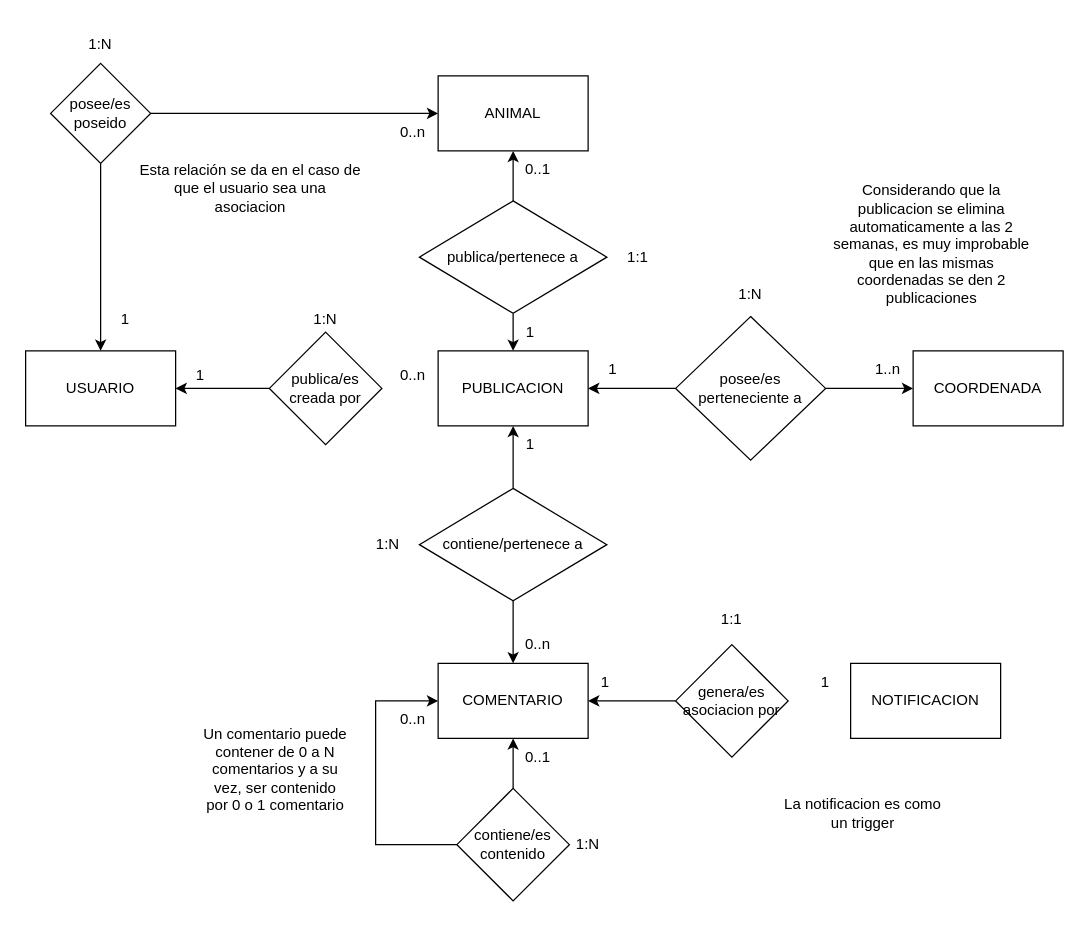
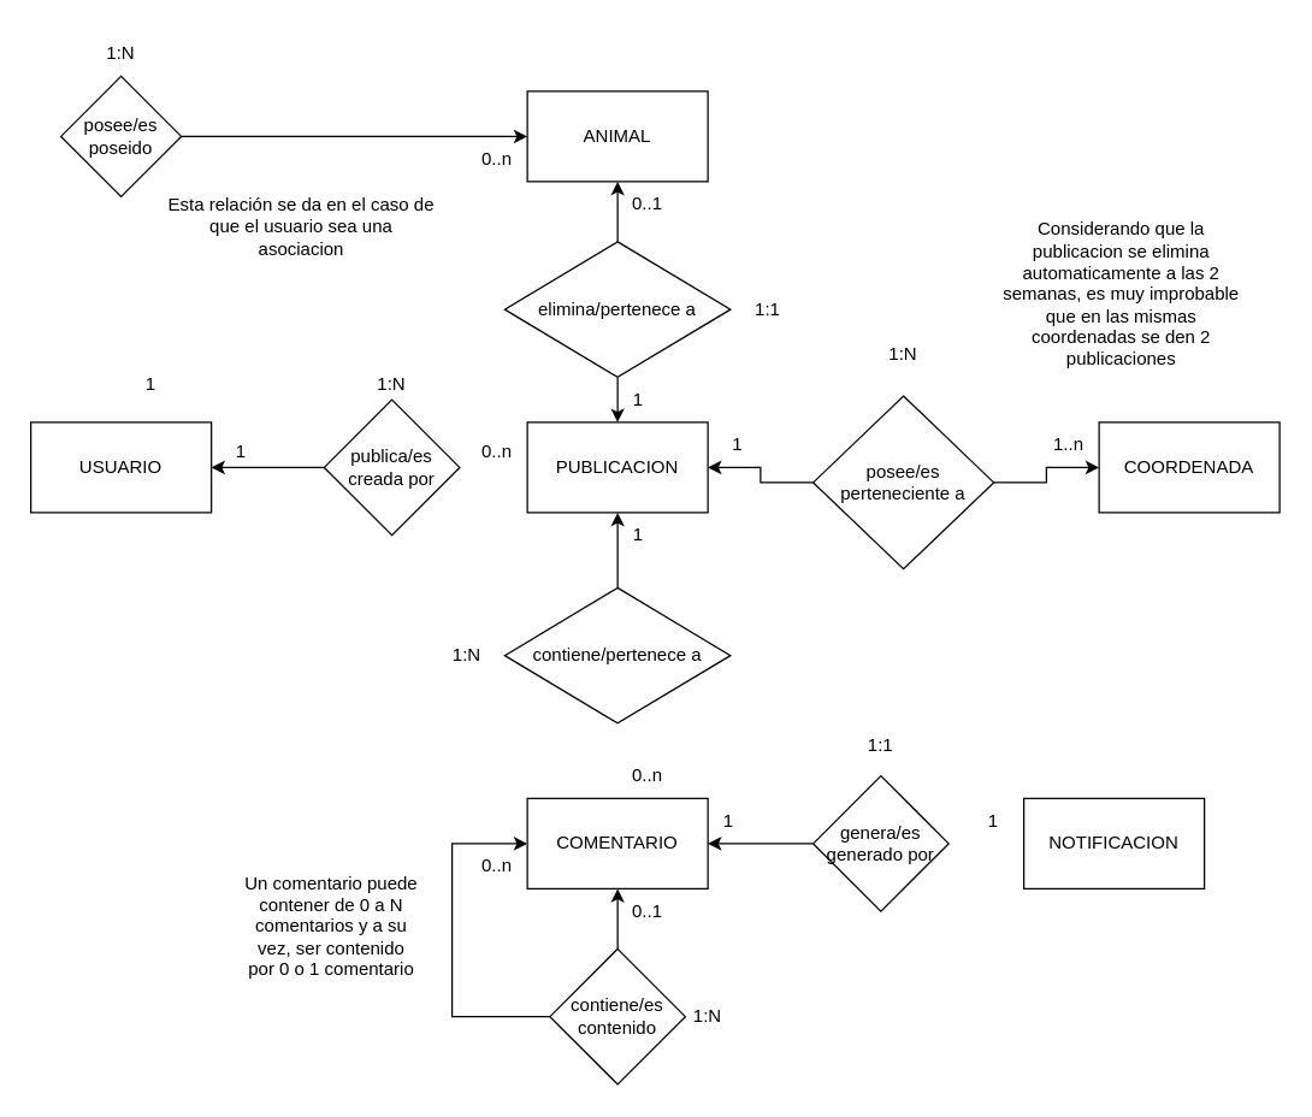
- <mxCell id="42" style="edgeStyle=orthogonalEdgeStyle;rounded=0;orthogonalLoop=1;jettySize=auto;html=1;" edge="1" parent="1" source="43" target="2"><mxGeometry relative="1" as="geometry" /></mxCell>
- <mxCell id="15" value="publica/pertenece a" style="rhombus;whiteSpace=wrap;html=1;" vertex="1" parent="1"><mxGeometry x="335" y="160" width="150" height="90" as="geometry" /></mxCell>
+ <mxCell id="15" value="elimina/pertenece a" style="rhombus;whiteSpace=wrap;html=1;" vertex="1" parent="1"><mxGeometry x="335" y="160" width="150" height="90" as="geometry" /></mxCell>
- <mxCell id="40" value="posee/es perteneciente a" style="rhombus;whiteSpace=wrap;html=1;" vertex="1" parent="1"><mxGeometry x="540" y="252.5" width="120" height="115" as="geometry" /></mxCell>
+ <mxCell id="40" value="posee/es perteneciente a" style="rhombus;whiteSpace=wrap;html=1;" vertex="1" parent="1"><mxGeometry x="540" y="262.5" width="120" height="115" as="geometry" /></mxCell>
- <mxCell id="20" style="edgeStyle=orthogonalEdgeStyle;rounded=0;orthogonalLoop=1;jettySize=auto;html=1;entryX=0.5;entryY=0;entryDx=0;entryDy=0;" edge="1" parent="1" source="21" target="5"><mxGeometry relative="1" as="geometry" /></mxCell>
- <mxCell id="27" value="genera/es asociacion por" style="rhombus;whiteSpace=wrap;html=1;" vertex="1" parent="1"><mxGeometry x="540" y="515" width="90" height="90" as="geometry" /></mxCell>
+ <mxCell id="27" value="genera/es generado por" style="rhombus;whiteSpace=wrap;html=1;" vertex="1" parent="1"><mxGeometry x="540" y="515" width="90" height="90" as="geometry" /></mxCell>
- <mxCell id="25" value="La notificacion es como un trigger&lt;br&gt;" style="text;html=1;strokeColor=none;fillColor=none;align=center;verticalAlign=middle;whiteSpace=wrap;rounded=0;" vertex="1" parent="1"><mxGeometry x="625" y="630" width="130" height="40" as="geometry" /></mxCell>
